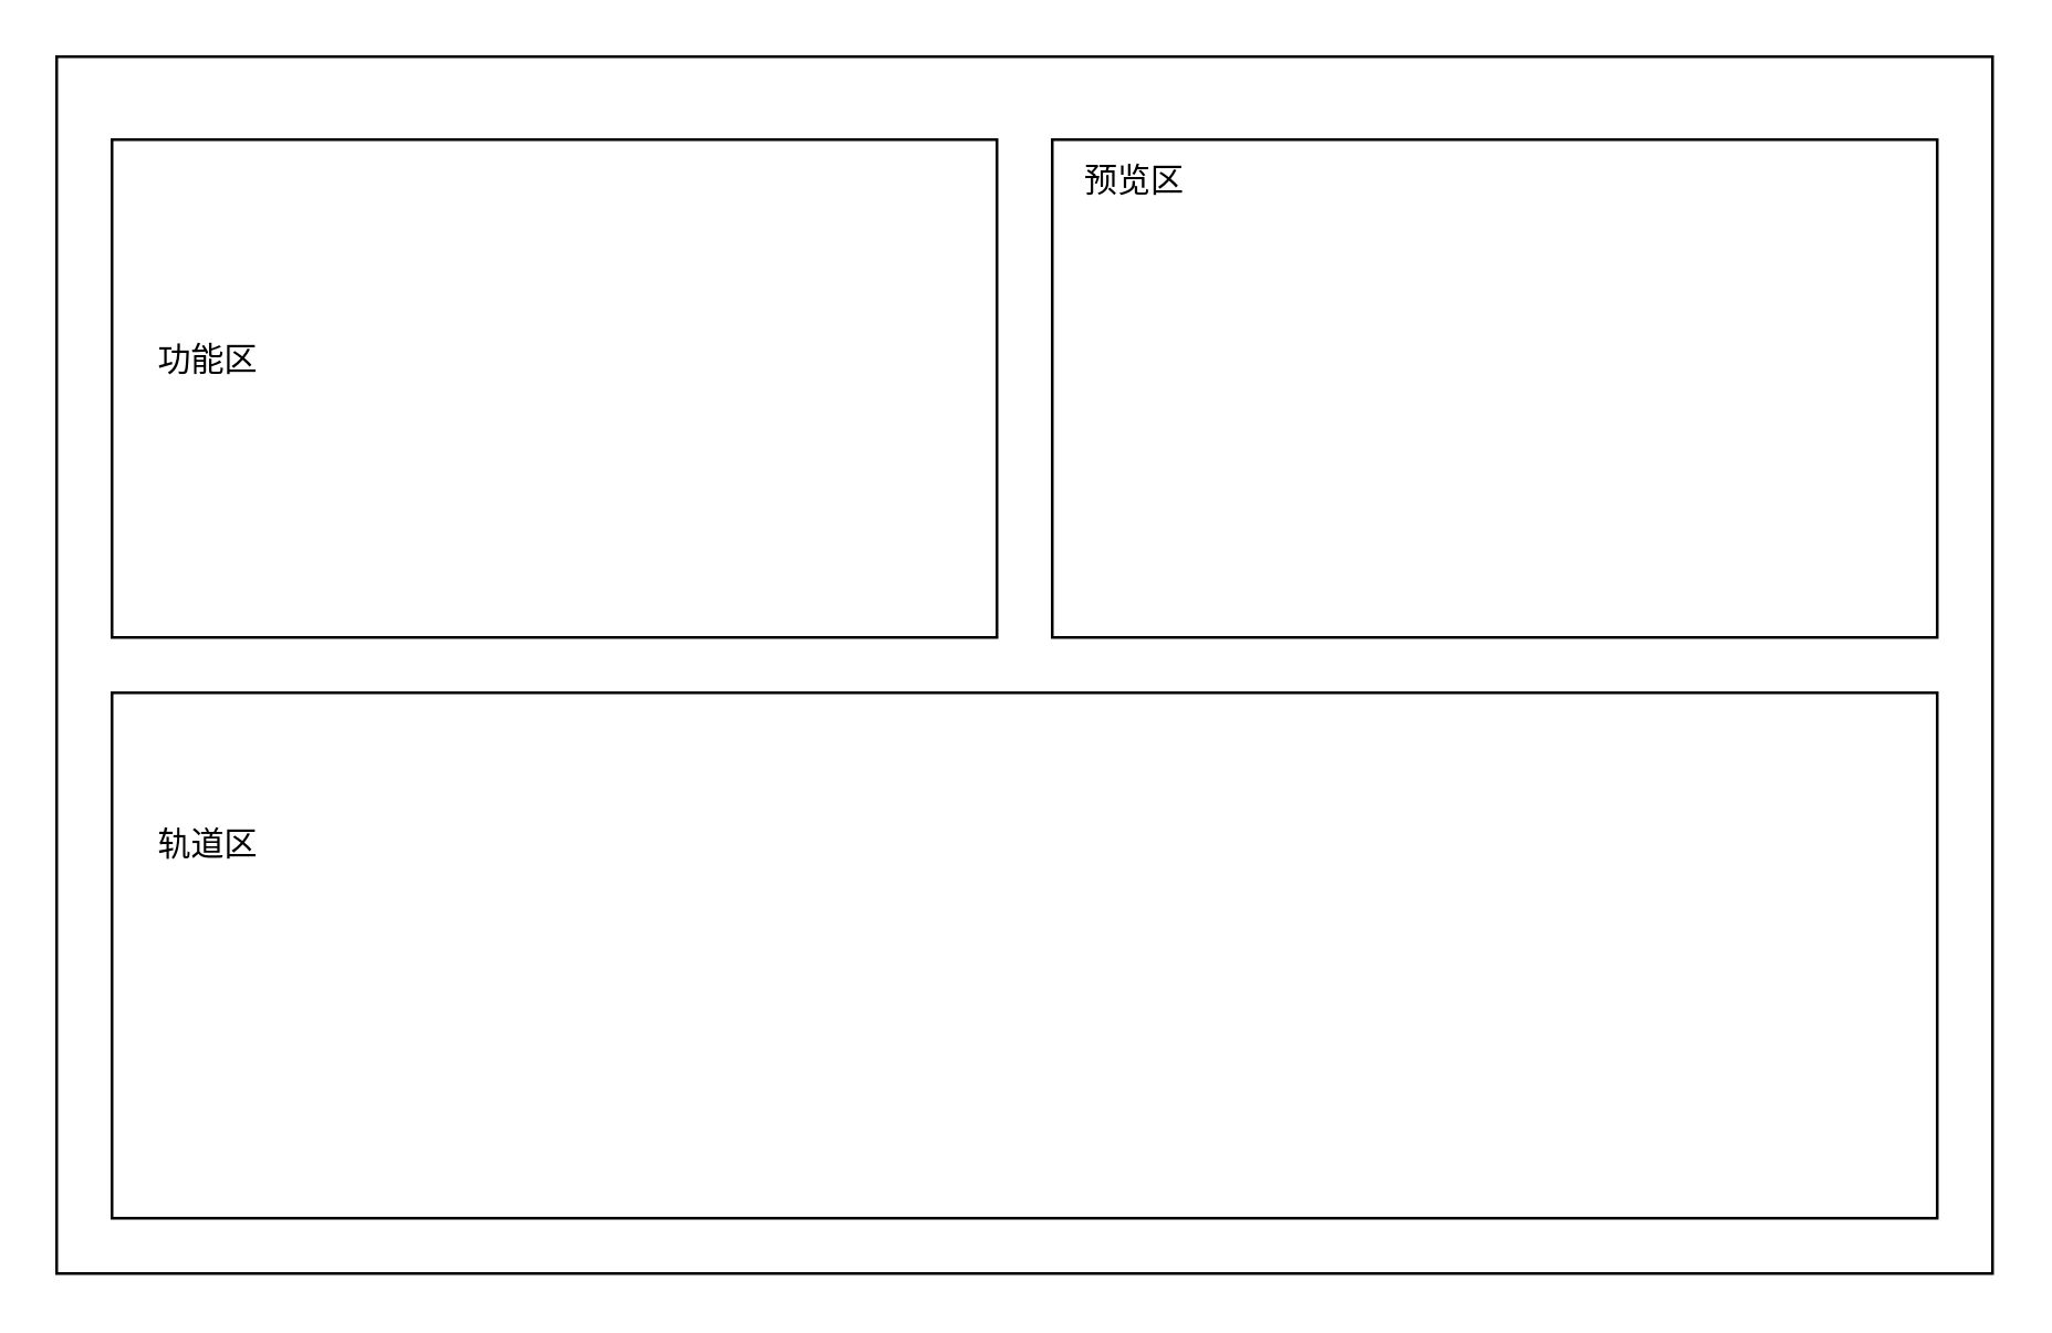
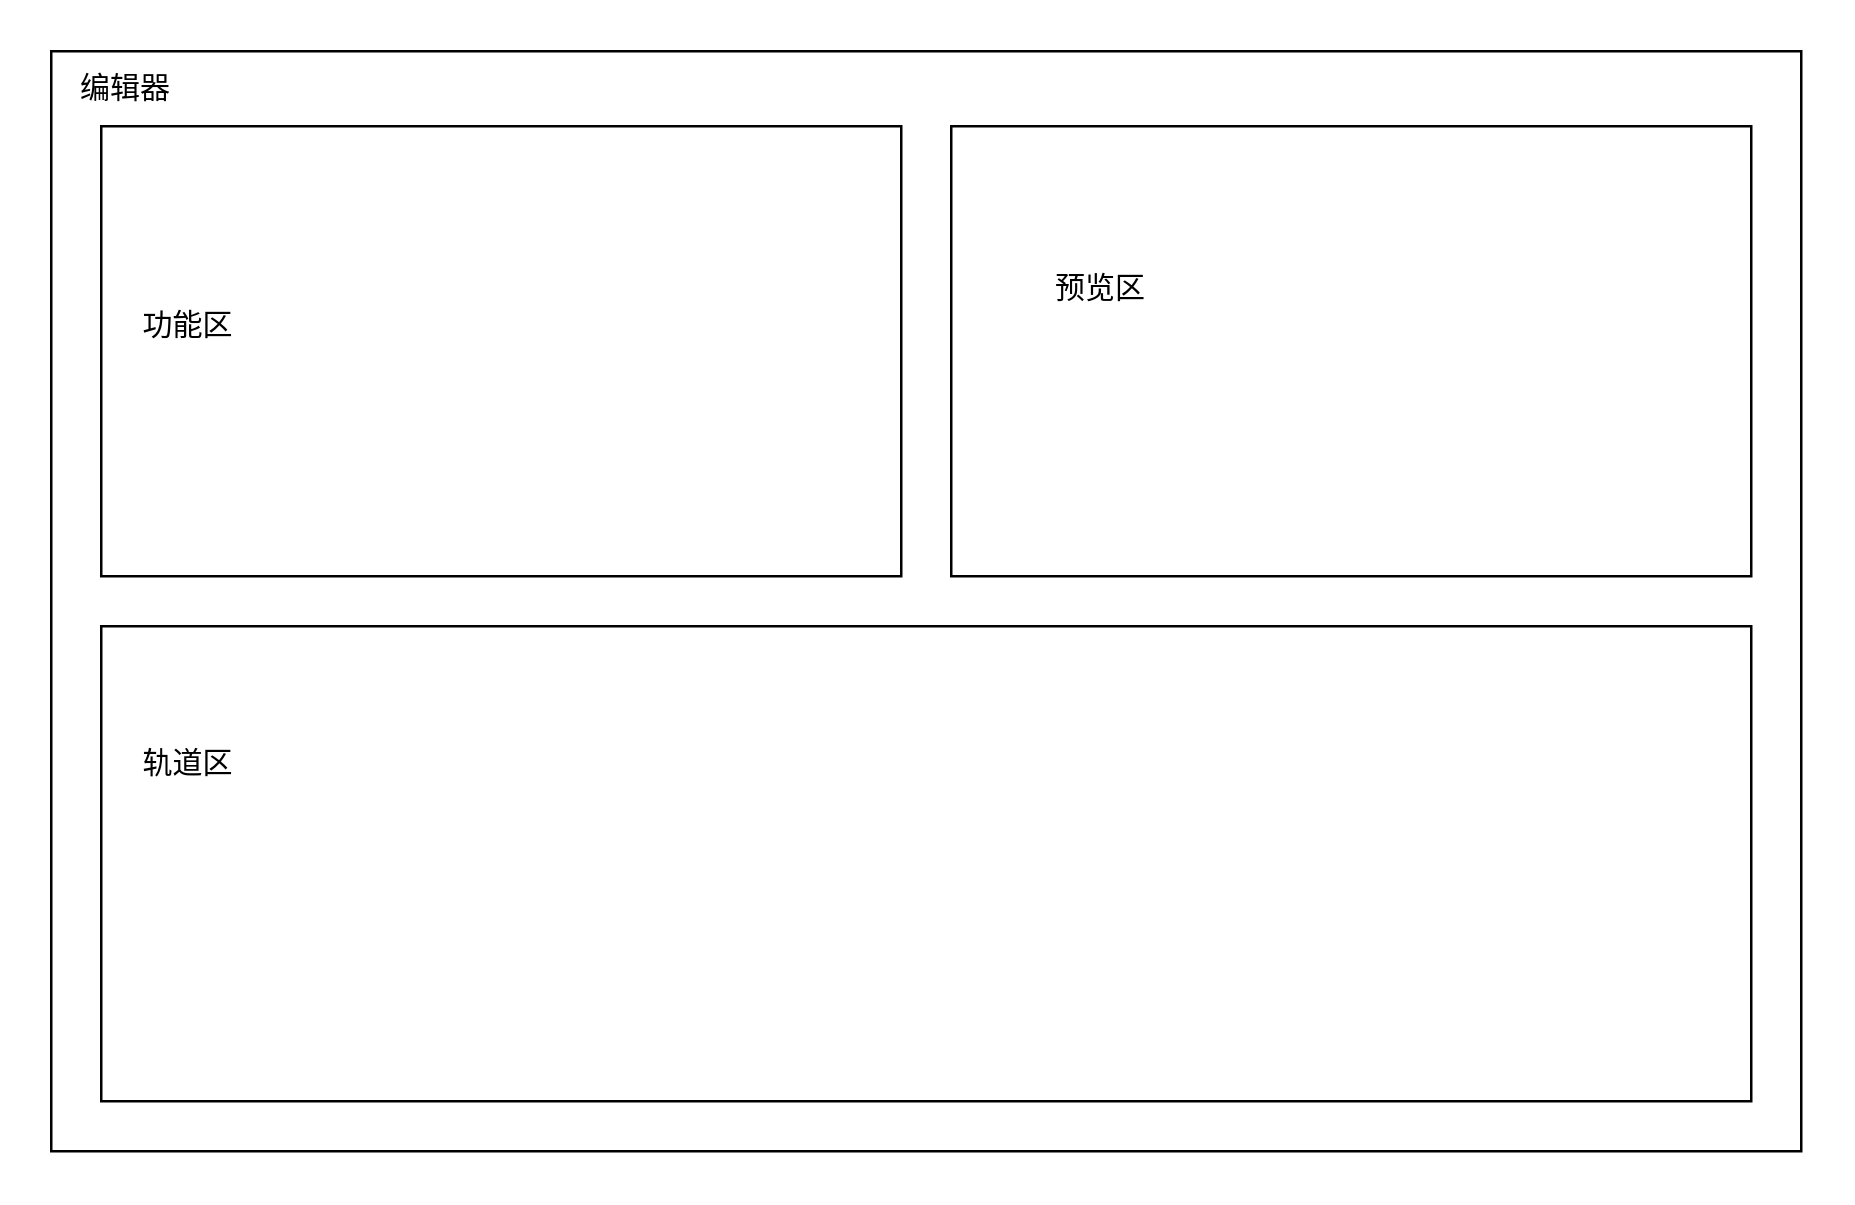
+ <mxCell id="4" value="编辑器" style="text;html=1;align=center;verticalAlign=middle;whiteSpace=wrap;rounded=0;" vertex="1" parent="1"><mxGeometry x="20" y="20" width="60" height="30" as="geometry" /></mxCell>
- <mxCell id="7" value="预览区" style="text;html=1;align=center;verticalAlign=middle;whiteSpace=wrap;rounded=0;" vertex="1" parent="1"><mxGeometry x="380" y="50" width="60" height="30" as="geometry" /></mxCell>
+ <mxCell id="7" value="预览区" style="text;html=1;align=center;verticalAlign=middle;whiteSpace=wrap;rounded=0;" vertex="1" parent="1"><mxGeometry x="410" y="100" width="60" height="30" as="geometry" /></mxCell>
